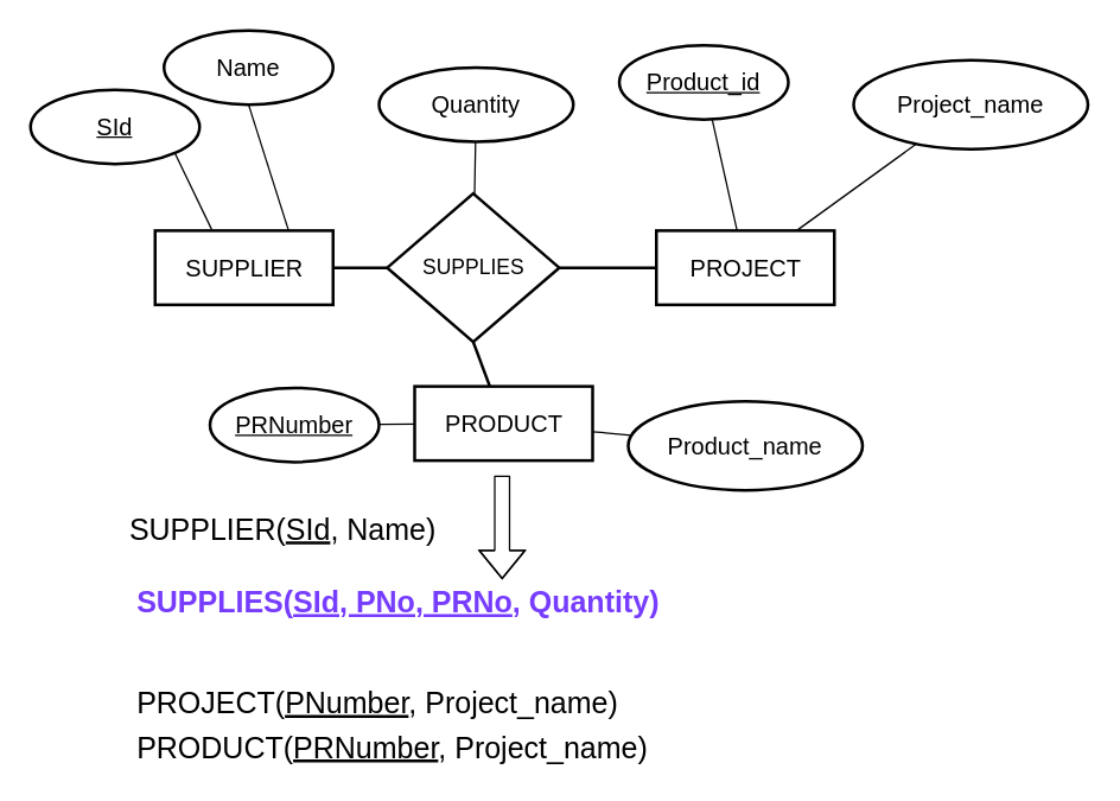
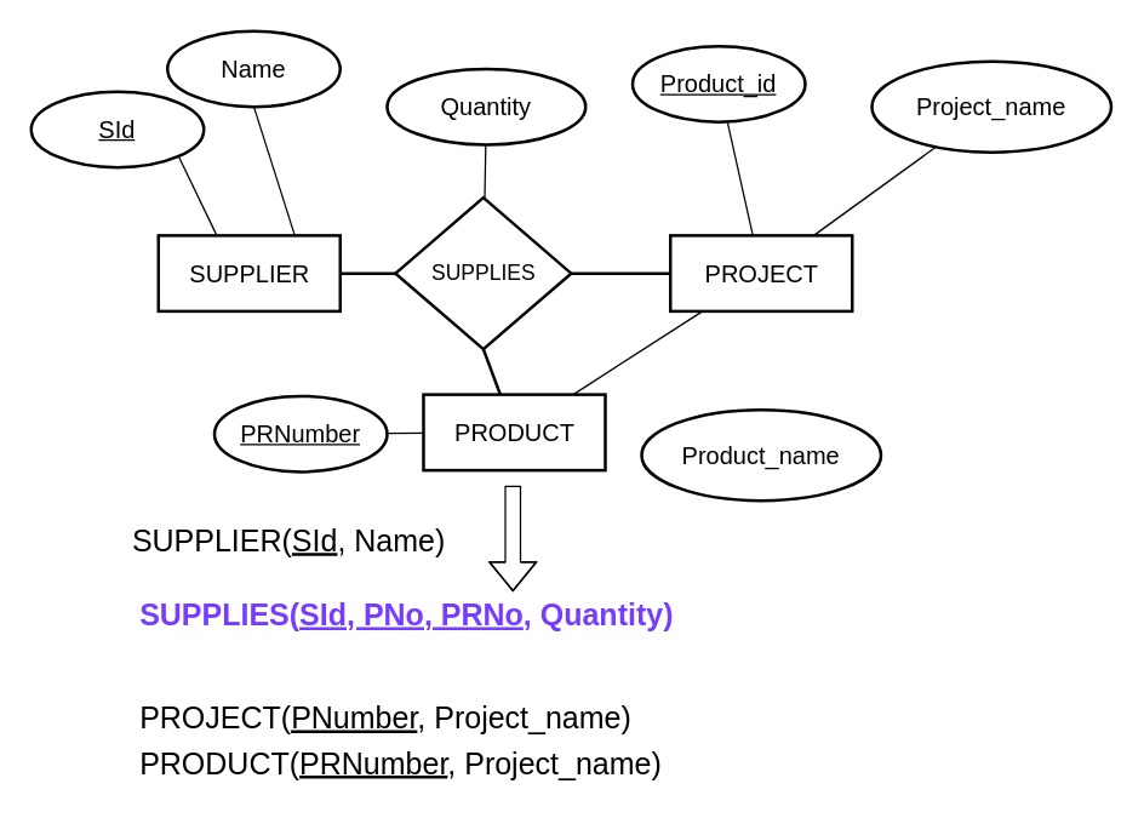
- <mxCell id="23" value="" style="endArrow=none;html=1;" parent="1" source="20" target="22" edge="1"><mxGeometry width="50" height="50" relative="1" as="geometry"><mxPoint x="505" y="307.5" as="sourcePoint" /><mxPoint x="462" y="223" as="targetPoint" /></mxGeometry></mxCell>
+ <mxCell id="23" value="" style="endArrow=none;html=1;" parent="1" source="20" target="3" edge="1"><mxGeometry width="50" height="50" relative="1" as="geometry"><mxPoint x="505" y="307.5" as="sourcePoint" /><mxPoint x="462" y="223" as="targetPoint" /></mxGeometry></mxCell>
